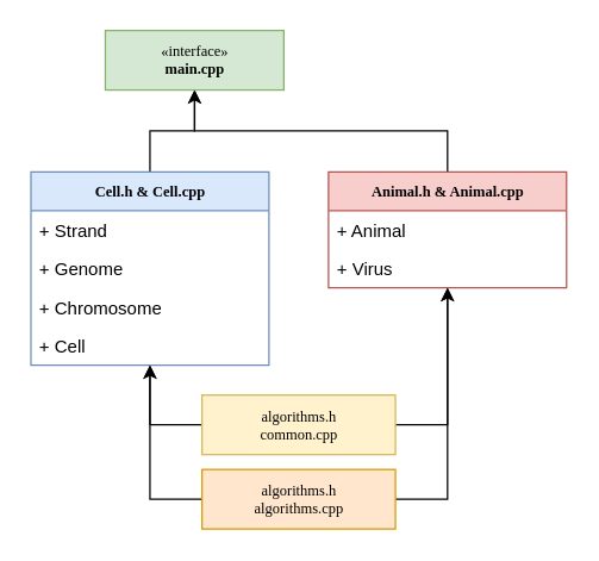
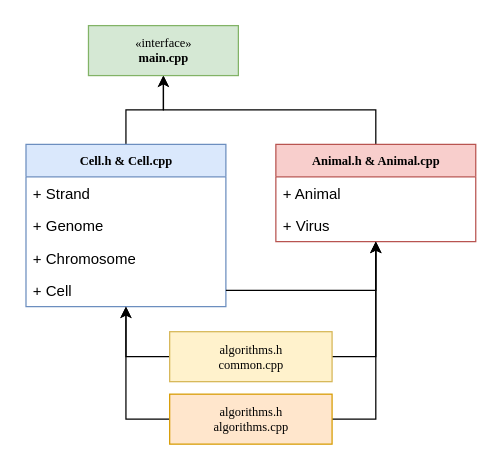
+ <mxCell id="16" value="" style="edgeStyle=orthogonalEdgeStyle;rounded=0;orthogonalLoop=1;jettySize=auto;html=1;exitX=1;exitY=0.5;exitDx=0;exitDy=0;entryX=0.5;entryY=1;entryDx=0;entryDy=0;jumpStyle=none;" parent="1" source="9" target="10" edge="1"><mxGeometry relative="1" as="geometry"><mxPoint x="240" y="215" as="targetPoint" /></mxGeometry></mxCell>
